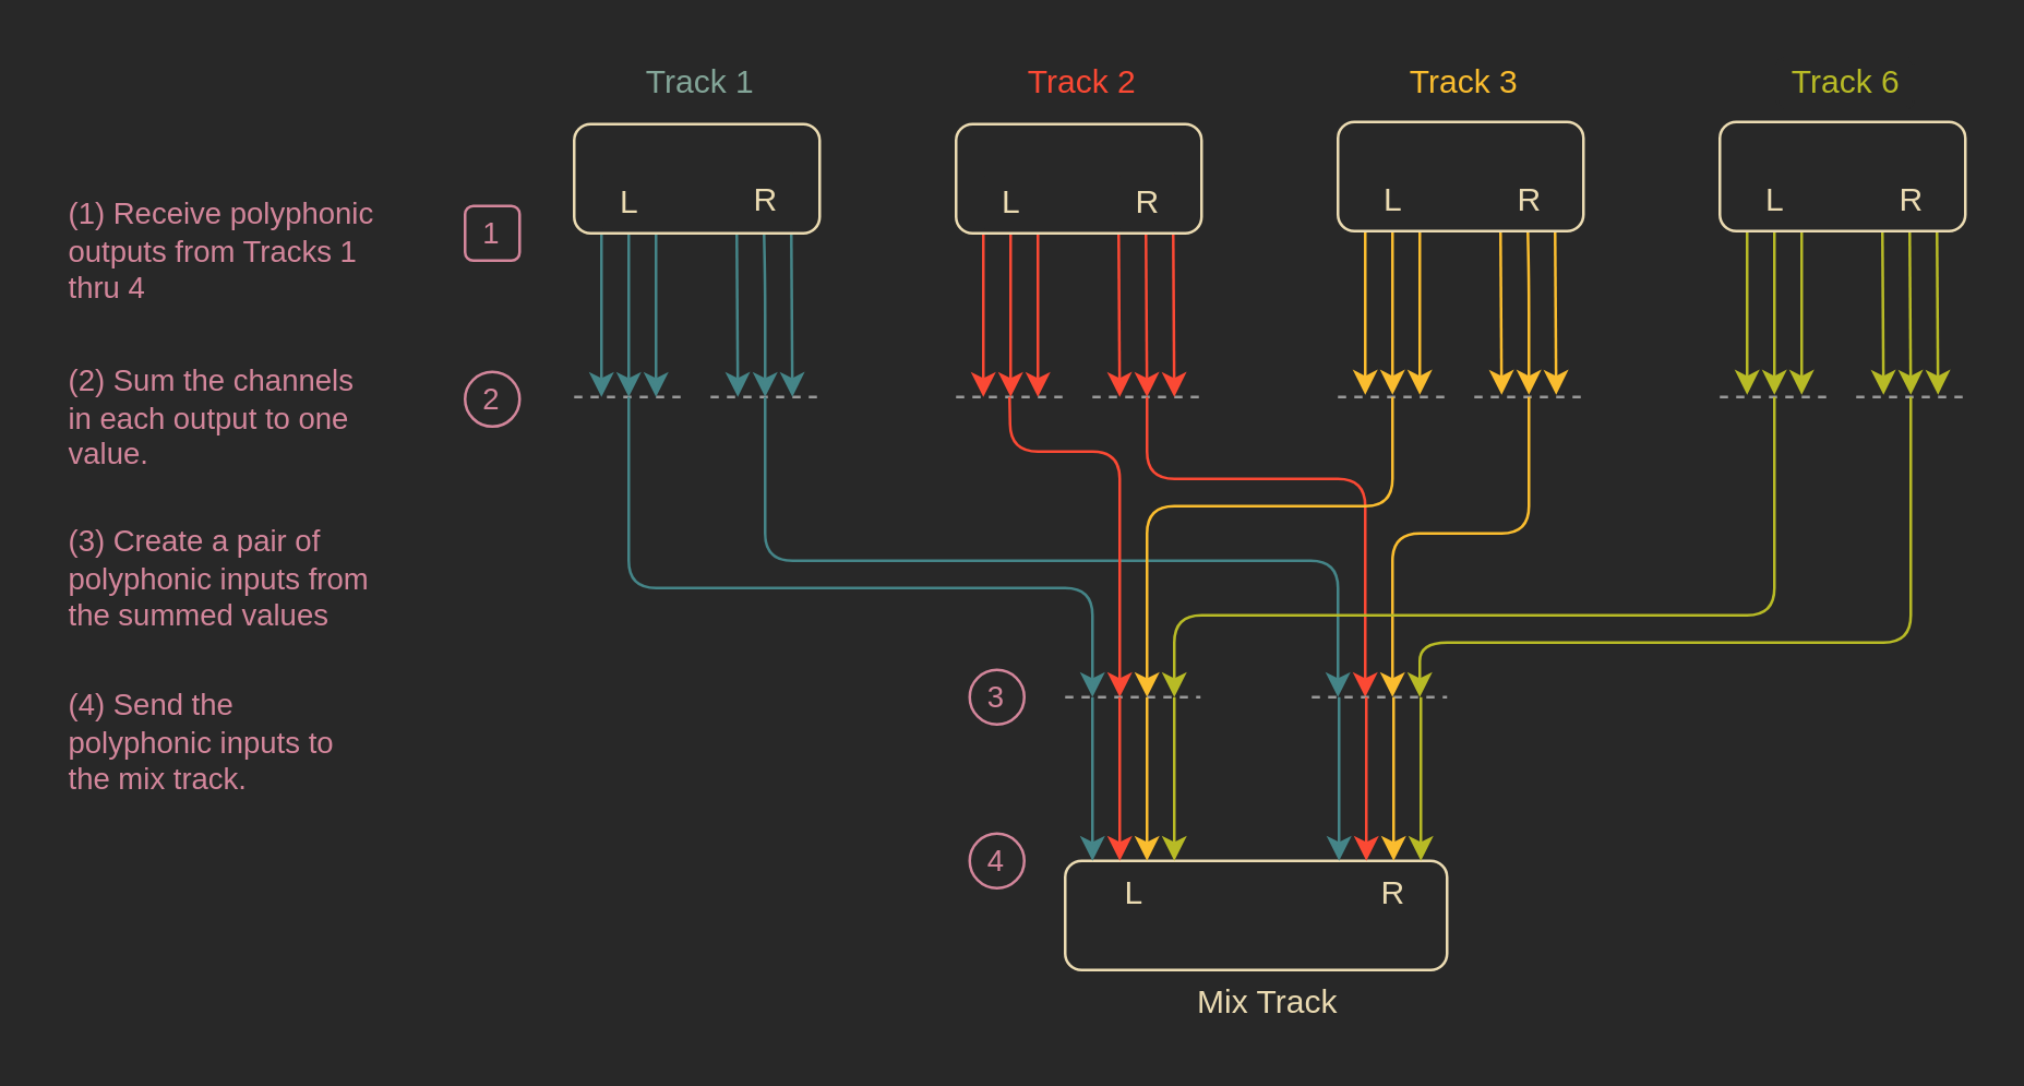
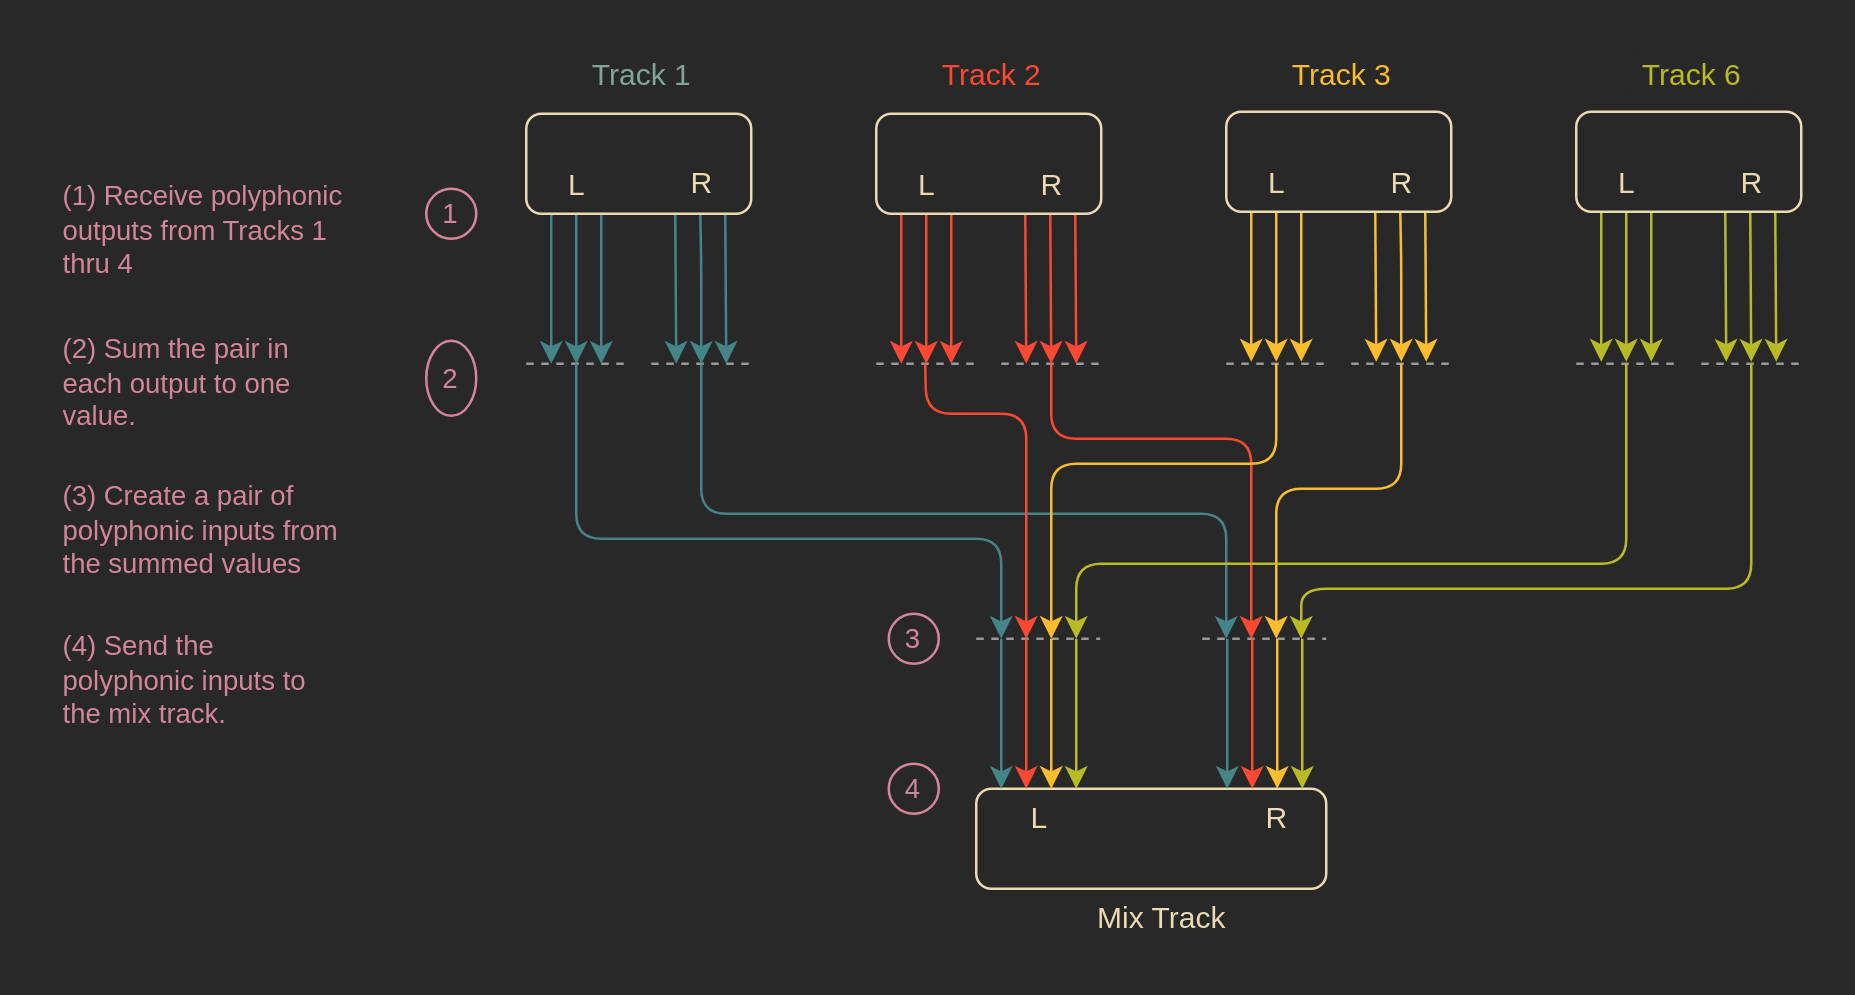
- <mxCell id="76" value="&lt;font&gt;1&lt;/font&gt;" style="whiteSpace=wrap;html=1;aspect=fixed;fontSize=11;fillColor=#282828;fontColor=#d3869b;strokeColor=#d3869b;rounded=1;" vertex="1" parent="1"><mxGeometry x="170" y="75" width="20" height="20" as="geometry" /></mxCell>
+ <mxCell id="76" value="&lt;font&gt;1&lt;/font&gt;" style="ellipse;whiteSpace=wrap;html=1;aspect=fixed;rounded=1;fontSize=11;fillColor=#282828;fontColor=#d3869b;strokeColor=#d3869b;" vertex="1" parent="1"><mxGeometry x="170" y="75" width="20" height="20" as="geometry" /></mxCell>
- <mxCell id="39" value="&lt;h1 style=&quot;font-size: 11px&quot;&gt;&lt;span style=&quot;font-weight: normal ; font-size: 11px&quot;&gt;(2) Sum the channels in each output to one value.&lt;/span&gt;&lt;/h1&gt;" style="text;html=1;strokeColor=none;fillColor=none;spacing=5;spacingTop=-20;whiteSpace=wrap;overflow=hidden;rounded=0;fontSize=11;fontColor=#d3869b;" parent="1" vertex="1"><mxGeometry x="20" y="135.83" width="120" height="39.17" as="geometry" /></mxCell>
+ <mxCell id="39" value="&lt;h1 style=&quot;font-size: 11px&quot;&gt;&lt;span style=&quot;font-weight: normal ; font-size: 11px&quot;&gt;(2) Sum the pair in each output to one value.&lt;/span&gt;&lt;/h1&gt;" style="text;html=1;strokeColor=none;fillColor=none;spacing=5;spacingTop=-20;whiteSpace=wrap;overflow=hidden;rounded=0;fontSize=11;fontColor=#d3869b;" parent="1" vertex="1"><mxGeometry x="20" y="135.83" width="120" height="39.17" as="geometry" /></mxCell>
- <mxCell id="77" value="&lt;font&gt;2&lt;/font&gt;" style="ellipse;whiteSpace=wrap;html=1;aspect=fixed;rounded=1;fontSize=11;fillColor=#282828;fontColor=#d3869b;strokeColor=#d3869b;" vertex="1" parent="1"><mxGeometry x="170" y="135.83" width="20" height="20" as="geometry" /></mxCell>
+ <mxCell id="77" value="&lt;font&gt;2&lt;/font&gt;" style="ellipse;whiteSpace=wrap;html=1;aspect=fixed;rounded=1;fontSize=11;fillColor=#282828;fontColor=#d3869b;strokeColor=#d3869b;" vertex="1" parent="1"><mxGeometry x="170" y="135.83" width="20" height="30" as="geometry" /></mxCell>
